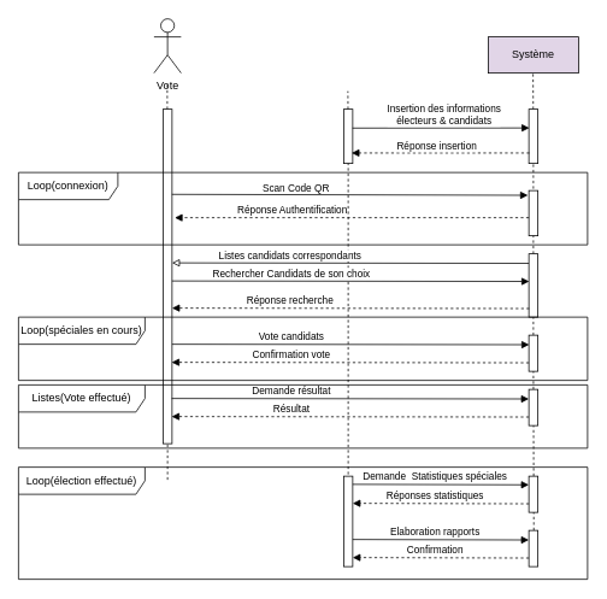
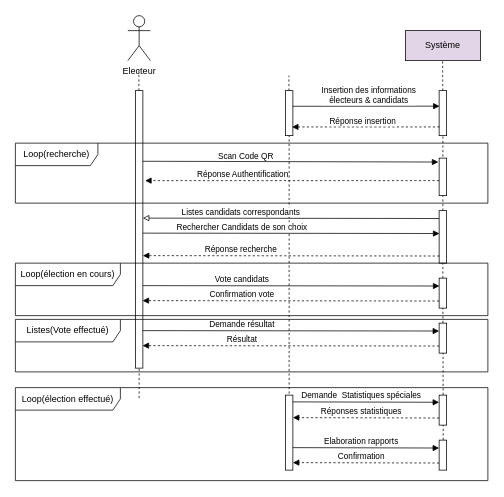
- <mxCell id="5" value="Vote" style="shape=umlActor;verticalLabelPosition=bottom;verticalAlign=top;html=1;outlineConnect=0;" parent="1" vertex="1"><mxGeometry x="170" y="20" width="30" height="60" as="geometry" /></mxCell>
+ <mxCell id="5" value="Electeur" style="shape=umlActor;verticalLabelPosition=bottom;verticalAlign=top;html=1;outlineConnect=0;" parent="1" vertex="1"><mxGeometry x="170" y="20" width="30" height="60" as="geometry" /></mxCell>
- <mxCell id="52" value="Loop(connexion)" style="shape=umlFrame;whiteSpace=wrap;html=1;width=110;height=30;" vertex="1" parent="1"><mxGeometry x="20" y="190" width="630" height="80" as="geometry" /></mxCell>
+ <mxCell id="52" value="Loop(recherche)" style="shape=umlFrame;whiteSpace=wrap;html=1;width=110;height=30;" vertex="1" parent="1"><mxGeometry x="20" y="190" width="630" height="80" as="geometry" /></mxCell>
- <mxCell id="55" value="Loop(spéciales en cours)" style="shape=umlFrame;whiteSpace=wrap;html=1;width=140;height=30;" vertex="1" parent="1"><mxGeometry x="20" y="350" width="630" height="70" as="geometry" /></mxCell>
+ <mxCell id="55" value="Loop(élection en cours)" style="shape=umlFrame;whiteSpace=wrap;html=1;width=140;height=30;" vertex="1" parent="1"><mxGeometry x="20" y="350" width="630" height="70" as="geometry" /></mxCell>
